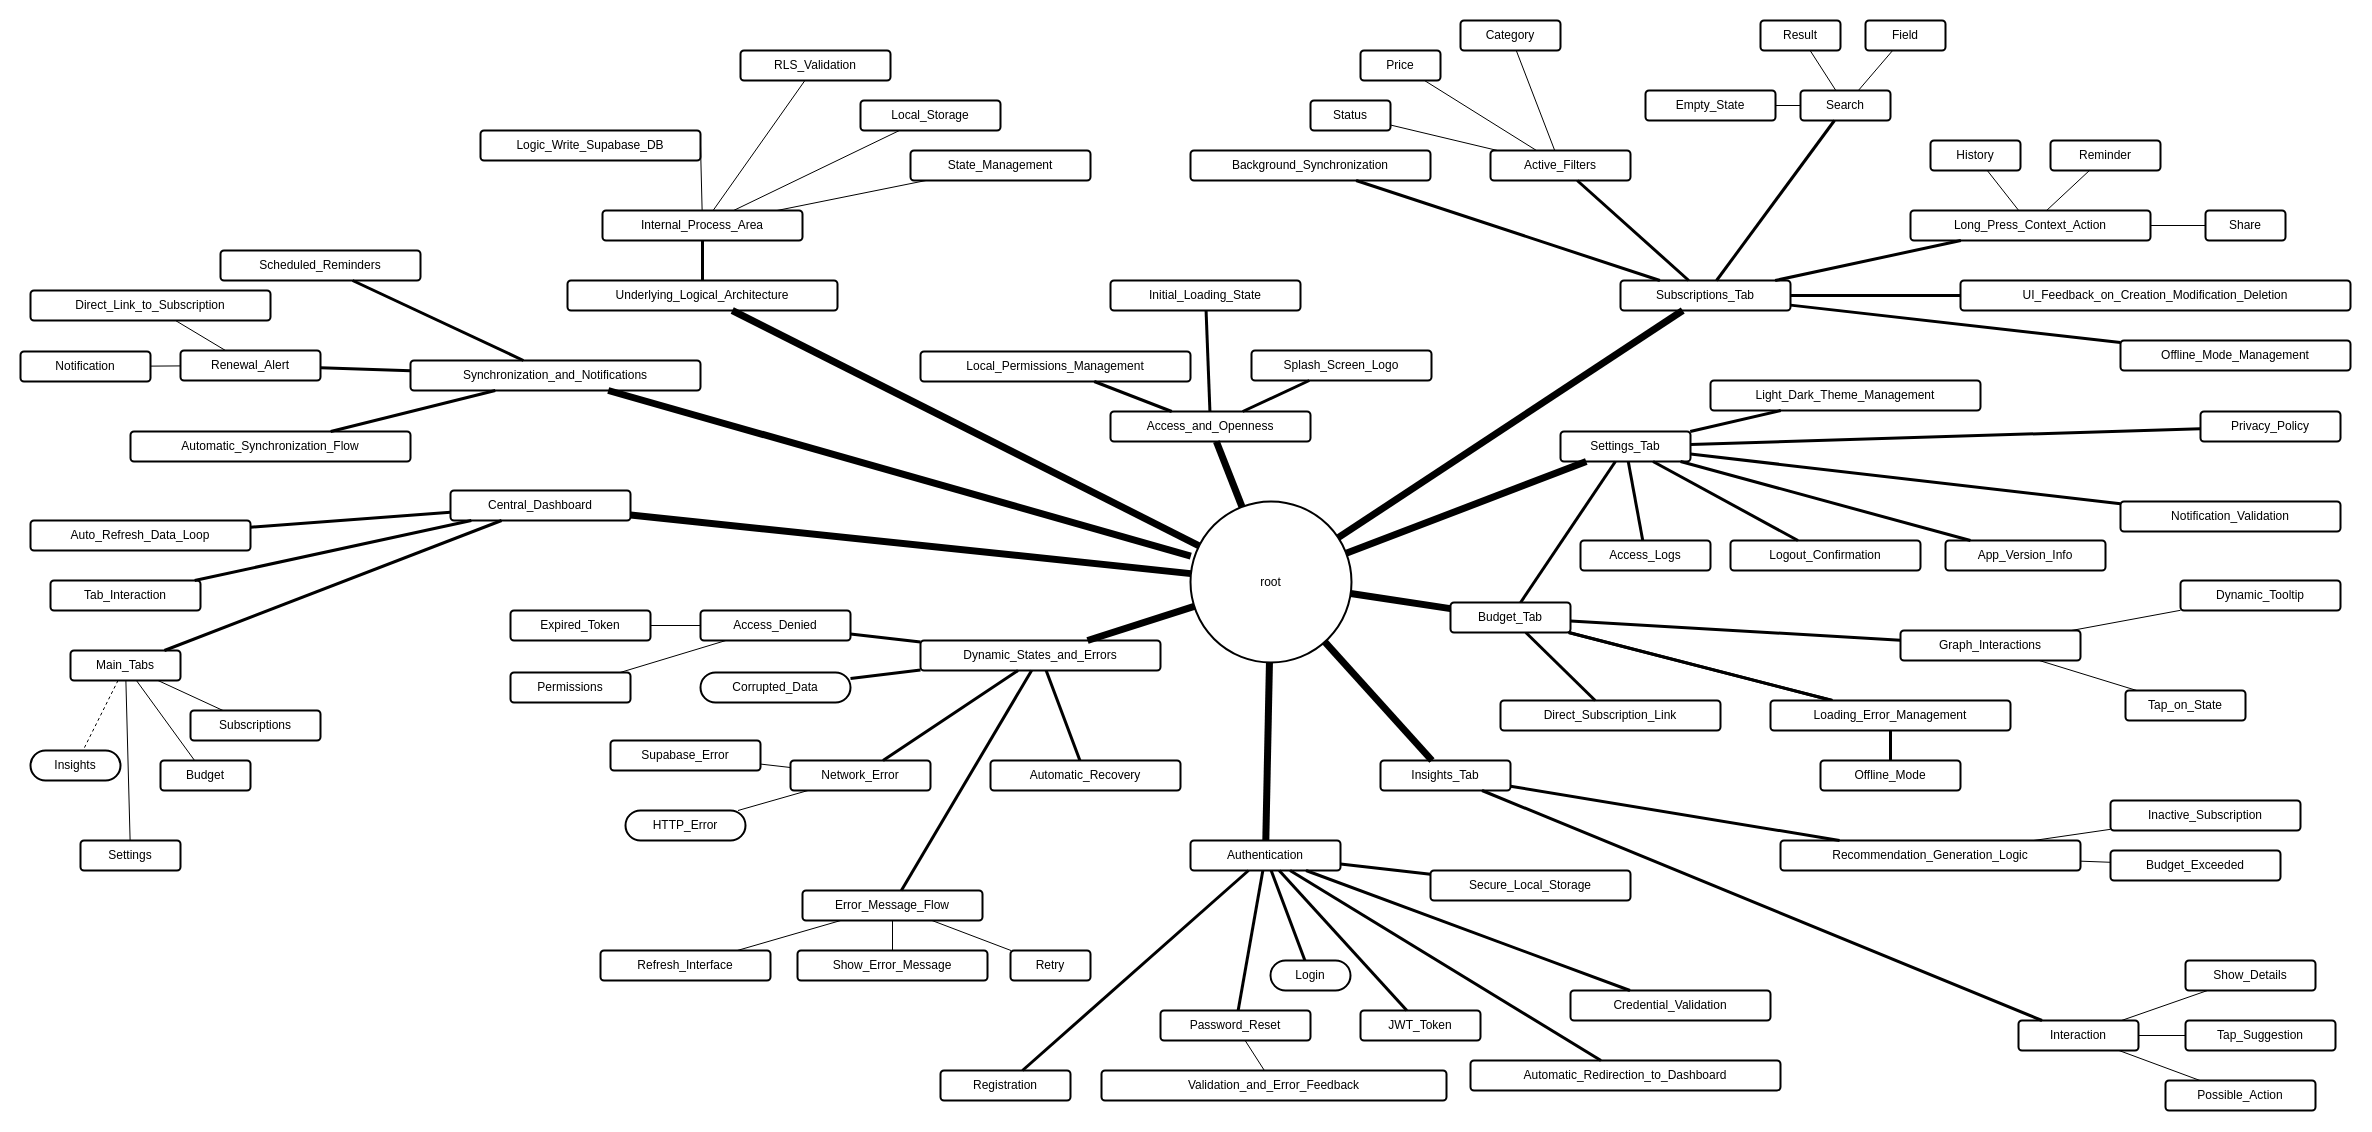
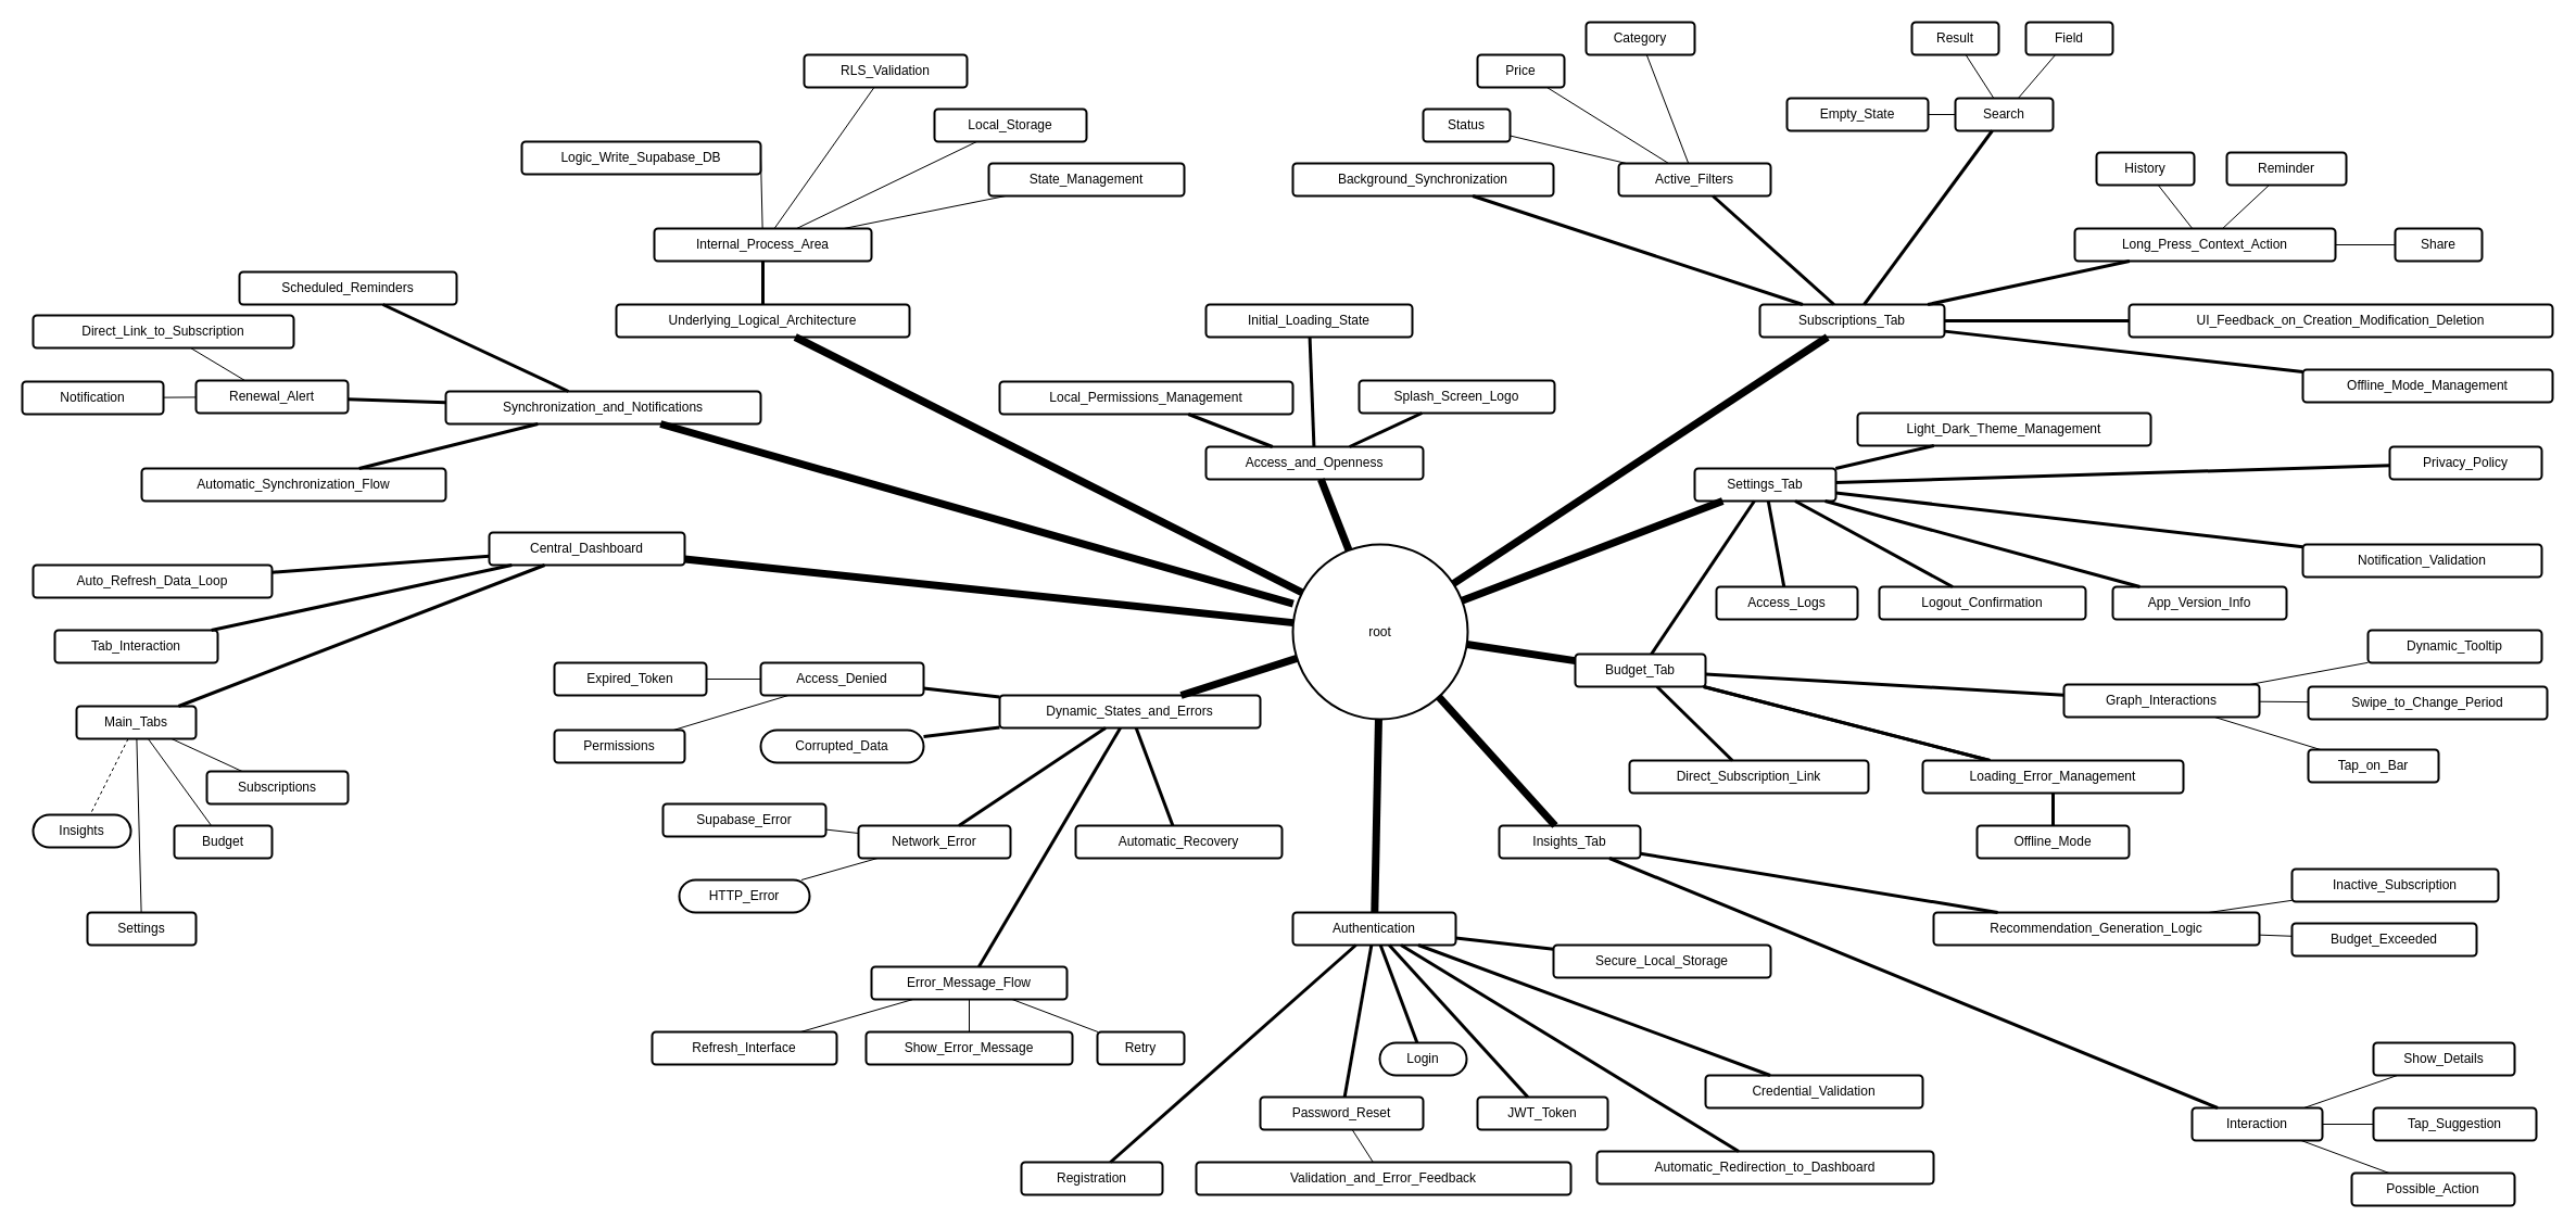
+ <mxCell id="126" style="endArrow=none;strokeWidth=1" parent="1" source="40" target="42" edge="1"><mxGeometry relative="1" as="geometry" /></mxCell>
+ <mxCell id="42" value="Swipe_to_Change_Period" style="rounded=1;absoluteArcSize=1;arcSize=7;whiteSpace=wrap;strokeWidth=2;" parent="1" vertex="1"><mxGeometry x="2125" y="632" width="220" height="30" as="geometry" /></mxCell>
- <mxCell id="41" value="Tap_on_State" style="rounded=1;absoluteArcSize=1;arcSize=7;whiteSpace=wrap;strokeWidth=2;" parent="1" vertex="1"><mxGeometry x="2125" y="690" width="120" height="30" as="geometry" /></mxCell>
+ <mxCell id="41" value="Tap_on_Bar" style="rounded=1;absoluteArcSize=1;arcSize=7;whiteSpace=wrap;strokeWidth=2;" parent="1" vertex="1"><mxGeometry x="2125" y="690" width="120" height="30" as="geometry" /></mxCell>
